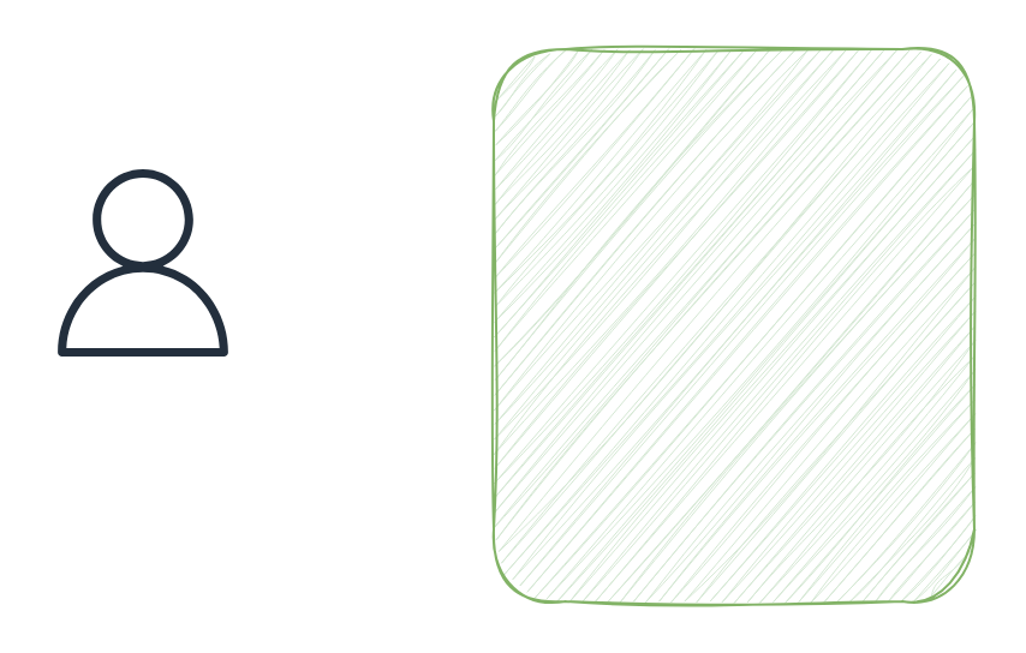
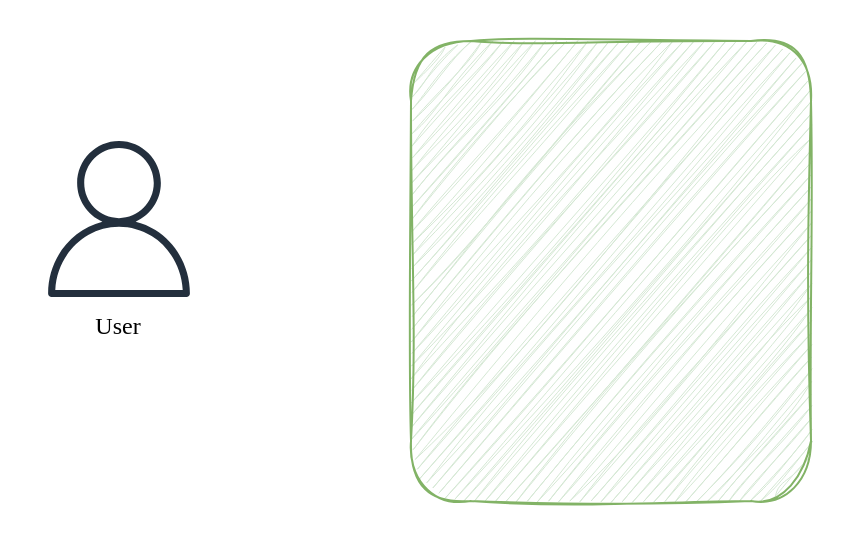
+ <mxCell id="4" value="&lt;font face=&quot;Comic Sans MS&quot;&gt;User&lt;/font&gt;" style="text;html=1;align=center;verticalAlign=middle;whiteSpace=wrap;rounded=0;" parent="2" vertex="1"><mxGeometry x="9" y="78" width="60" height="30" as="geometry" /></mxCell>
